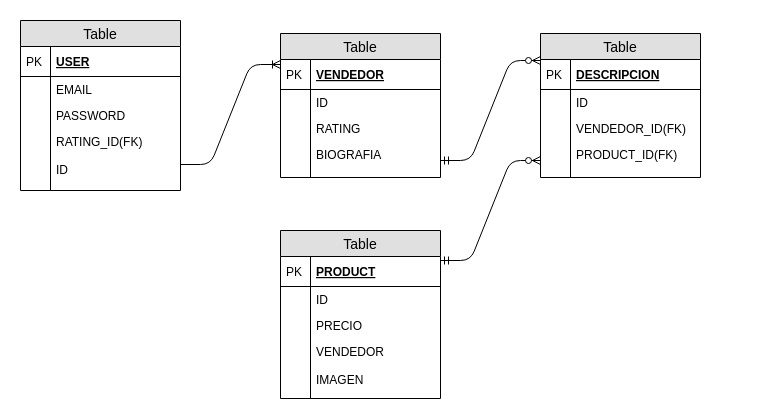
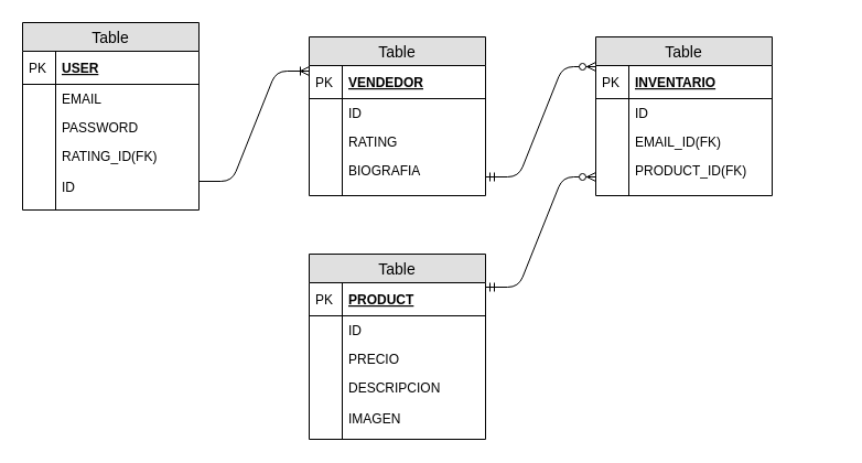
- <mxCell id="38" value="DESCRIPCION" style="shape=partialRectangle;top=0;left=0;right=0;bottom=1;align=left;verticalAlign=middle;fillColor=none;spacingLeft=34;spacingRight=4;overflow=hidden;rotatable=0;points=[[0,0.5],[1,0.5]];portConstraint=eastwest;dropTarget=0;fontStyle=5;fontSize=12;" vertex="1" parent="37"><mxGeometry y="26" width="160" height="30" as="geometry" /></mxCell>
+ <mxCell id="38" value="INVENTARIO" style="shape=partialRectangle;top=0;left=0;right=0;bottom=1;align=left;verticalAlign=middle;fillColor=none;spacingLeft=34;spacingRight=4;overflow=hidden;rotatable=0;points=[[0,0.5],[1,0.5]];portConstraint=eastwest;dropTarget=0;fontStyle=5;fontSize=12;" vertex="1" parent="37"><mxGeometry y="26" width="160" height="30" as="geometry" /></mxCell>
- <mxCell id="42" value="VENDEDOR_ID(FK)" style="shape=partialRectangle;top=0;left=0;right=0;bottom=0;align=left;verticalAlign=top;fillColor=none;spacingLeft=34;spacingRight=4;overflow=hidden;rotatable=0;points=[[0,0.5],[1,0.5]];portConstraint=eastwest;dropTarget=0;fontSize=12;" vertex="1" parent="37"><mxGeometry y="82" width="160" height="26" as="geometry" /></mxCell>
+ <mxCell id="42" value="EMAIL_ID(FK)" style="shape=partialRectangle;top=0;left=0;right=0;bottom=0;align=left;verticalAlign=top;fillColor=none;spacingLeft=34;spacingRight=4;overflow=hidden;rotatable=0;points=[[0,0.5],[1,0.5]];portConstraint=eastwest;dropTarget=0;fontSize=12;" vertex="1" parent="37"><mxGeometry y="82" width="160" height="26" as="geometry" /></mxCell>
- <mxCell id="20" value="VENDEDOR&#10;&#10;IMAGEN" style="shape=partialRectangle;top=0;left=0;right=0;bottom=0;align=left;verticalAlign=top;fillColor=none;spacingLeft=34;spacingRight=4;overflow=hidden;rotatable=0;points=[[0,0.5],[1,0.5]];portConstraint=eastwest;dropTarget=0;fontSize=12;" vertex="1" parent="13"><mxGeometry y="108" width="160" height="50" as="geometry" /></mxCell>
+ <mxCell id="20" value="DESCRIPCION&#10;&#10;IMAGEN" style="shape=partialRectangle;top=0;left=0;right=0;bottom=0;align=left;verticalAlign=top;fillColor=none;spacingLeft=34;spacingRight=4;overflow=hidden;rotatable=0;points=[[0,0.5],[1,0.5]];portConstraint=eastwest;dropTarget=0;fontSize=12;" vertex="1" parent="13"><mxGeometry y="108" width="160" height="50" as="geometry" /></mxCell>
